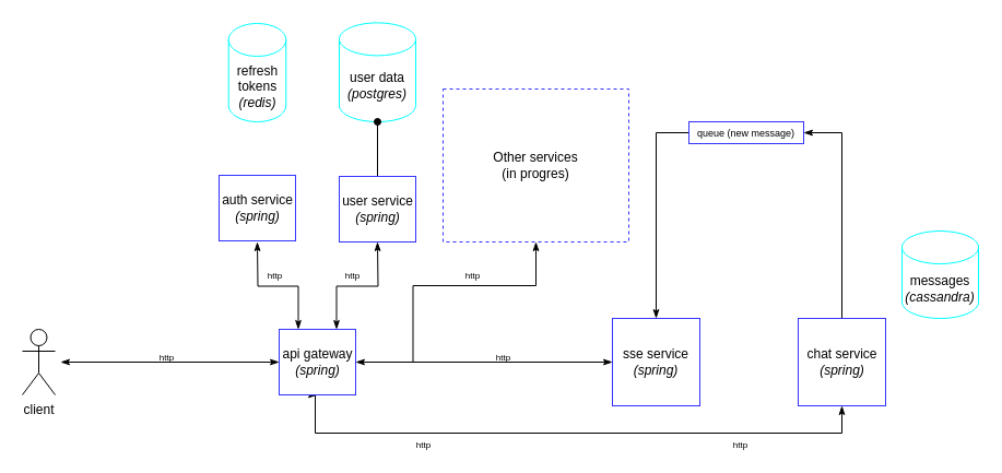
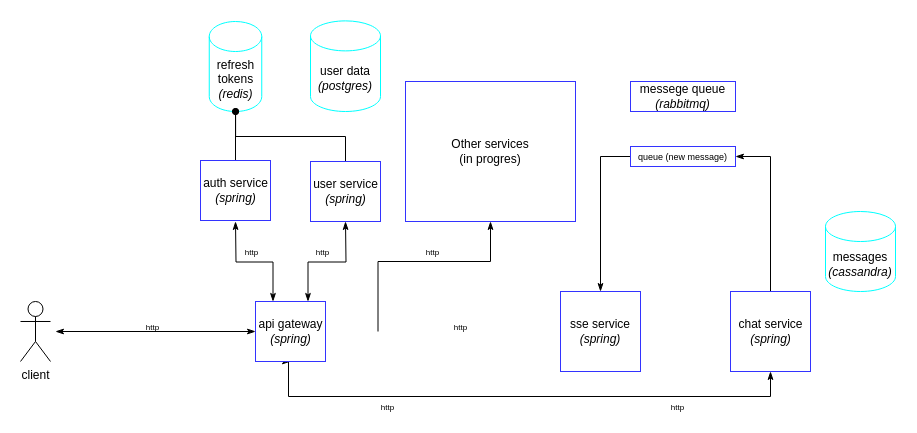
+ <mxCell id="11" value="messege queue&lt;br&gt;&lt;i&gt;(rabbitmq)&lt;/i&gt;" style="rounded=0;whiteSpace=wrap;html=1;strokeColor=#3333FF;" parent="1" vertex="1"><mxGeometry x="630" y="81" width="105" height="30" as="geometry" /></mxCell>
- <mxCell id="13" value="&lt;font style=&quot;font-size: 9px;&quot;&gt;queue (new message)&lt;/font&gt;" style="rounded=0;whiteSpace=wrap;html=1;strokeColor=#3333FF;" parent="1" vertex="1"><mxGeometry x="630" y="111" width="105" height="20" as="geometry" /></mxCell>
+ <mxCell id="13" value="&lt;font style=&quot;font-size: 9px;&quot;&gt;queue (new message)&lt;/font&gt;" style="rounded=0;whiteSpace=wrap;html=1;strokeColor=#3333FF;" parent="1" vertex="1"><mxGeometry x="630" y="146" width="105" height="20" as="geometry" /></mxCell>
- <mxCell id="28" style="edgeStyle=orthogonalEdgeStyle;rounded=0;orthogonalLoop=1;jettySize=auto;html=1;exitX=0.5;exitY=0;exitDx=0;exitDy=0;entryX=0.5;entryY=1;entryDx=0;entryDy=0;entryPerimeter=0;endArrow=oval;endFill=1;" edge="1" parent="1" source="29" target="16"><mxGeometry relative="1" as="geometry" /></mxCell>
+ <mxCell id="28" style="edgeStyle=orthogonalEdgeStyle;rounded=0;orthogonalLoop=1;jettySize=auto;html=1;exitX=0.5;exitY=0;exitDx=0;exitDy=0;endArrow=oval;endFill=1;" edge="1" parent="1" source="29" target="8"><mxGeometry relative="1" as="geometry" /></mxCell>
+ <mxCell id="25" style="edgeStyle=orthogonalEdgeStyle;rounded=0;orthogonalLoop=1;jettySize=auto;html=1;exitX=0.5;exitY=0;exitDx=0;exitDy=0;entryX=0.5;entryY=1;entryDx=0;entryDy=0;entryPerimeter=0;endArrow=oval;endFill=1;" edge="1" parent="1" source="26" target="8"><mxGeometry relative="1" as="geometry" /></mxCell>
- <mxCell id="17" value="Other services&lt;br&gt;(in progres)" style="rounded=0;whiteSpace=wrap;html=1;strokeColor=#3333FF;dashed=1;" parent="1" vertex="1"><mxGeometry x="405" y="81" width="170" height="140" as="geometry" /></mxCell>
+ <mxCell id="17" value="Other services&lt;br&gt;(in progres)" style="rounded=0;whiteSpace=wrap;html=1;strokeColor=#3333FF;" parent="1" vertex="1"><mxGeometry x="405" y="81" width="170" height="140" as="geometry" /></mxCell>
- <mxCell id="18" style="edgeStyle=orthogonalEdgeStyle;rounded=0;orthogonalLoop=1;jettySize=auto;html=1;exitX=0;exitY=0.5;exitDx=0;exitDy=0;entryX=1;entryY=0.5;entryDx=0;entryDy=0;endArrow=classicThin;endFill=1;startArrow=classicThin;startFill=1;" parent="1" source="10" target="5" edge="1"><mxGeometry relative="1" as="geometry"><mxPoint x="530" y="345" as="targetPoint" /><mxPoint x="440" y="331" as="sourcePoint" /></mxGeometry></mxCell>
